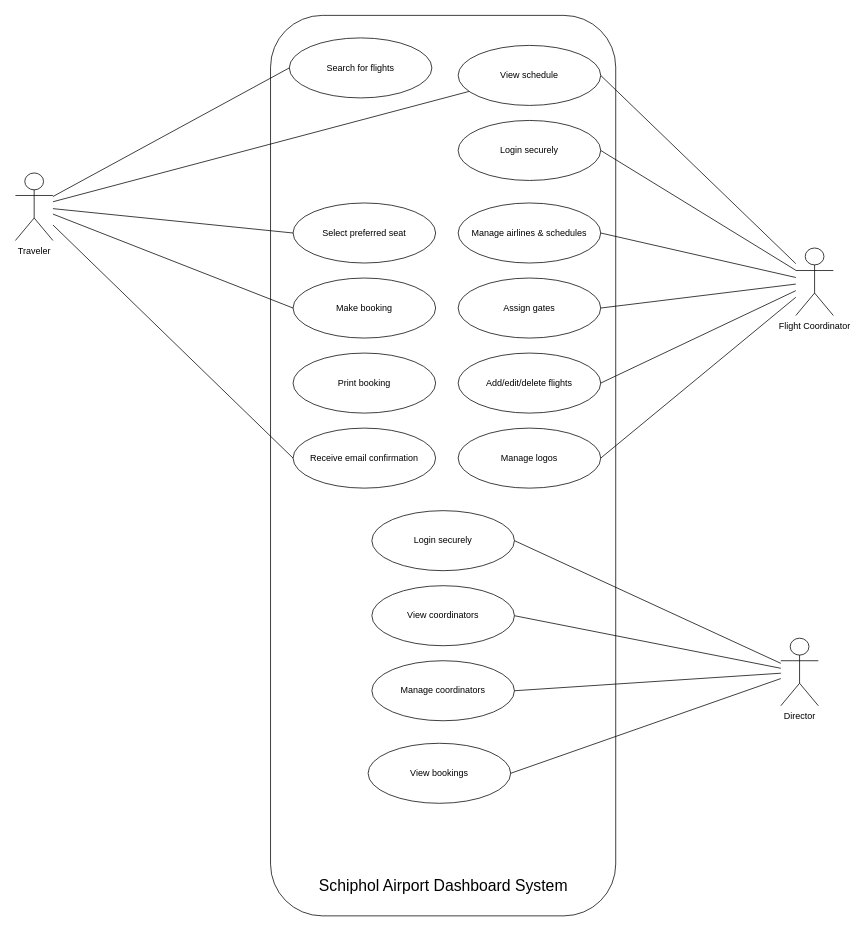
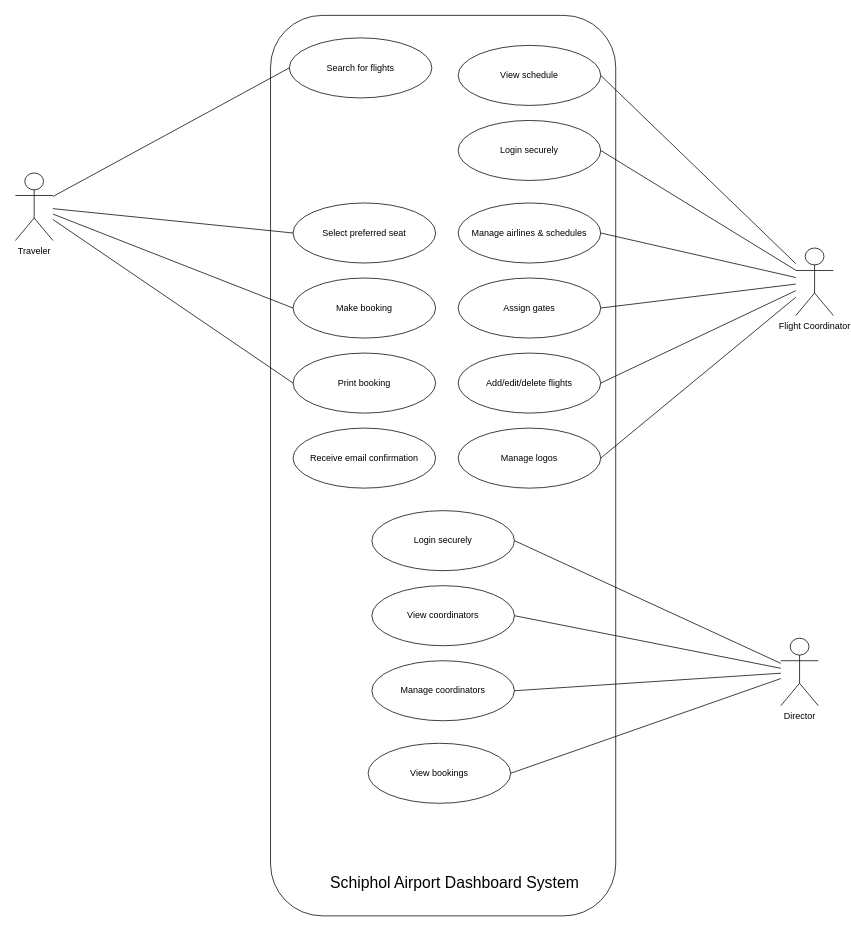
- <mxCell id="15" value="" style="endArrow=none;html=1;rounded=0;" edge="1" parent="1" source="3" target="17"><mxGeometry width="50" height="50" relative="1" as="geometry"><mxPoint x="110" y="255" as="sourcePoint" /><mxPoint x="430" y="140" as="targetPoint" /></mxGeometry></mxCell>
+ <mxCell id="15" value="" style="endArrow=none;html=1;rounded=0;entryX=0;entryY=0.5;entryDx=0;entryDy=0;" edge="1" parent="1" source="3" target="10"><mxGeometry width="50" height="50" relative="1" as="geometry"><mxPoint x="110" y="255" as="sourcePoint" /><mxPoint x="430" y="140" as="targetPoint" /></mxGeometry></mxCell>
- <mxCell id="16" value="" style="endArrow=none;html=1;rounded=0;entryX=0;entryY=0.5;entryDx=0;entryDy=0;" edge="1" parent="1" source="3" target="11"><mxGeometry width="50" height="50" relative="1" as="geometry"><mxPoint x="120" y="265" as="sourcePoint" /><mxPoint x="440" y="150" as="targetPoint" /></mxGeometry></mxCell>
- <mxCell id="6" value="Schiphol Airport Dashboard System" style="text;html=1;align=center;verticalAlign=middle;resizable=0;points=[];autosize=1;strokeColor=none;fillColor=none;fontSize=21;" vertex="1" parent="1"><mxGeometry x="410" y="1160" width="360" height="40" as="geometry" /></mxCell>
+ <mxCell id="6" value="Schiphol Airport Dashboard System" style="text;html=1;align=center;verticalAlign=middle;resizable=0;points=[];autosize=1;strokeColor=none;fillColor=none;fontSize=21;" vertex="1" parent="1"><mxGeometry x="425" y="1155" width="360" height="40" as="geometry" /></mxCell>
